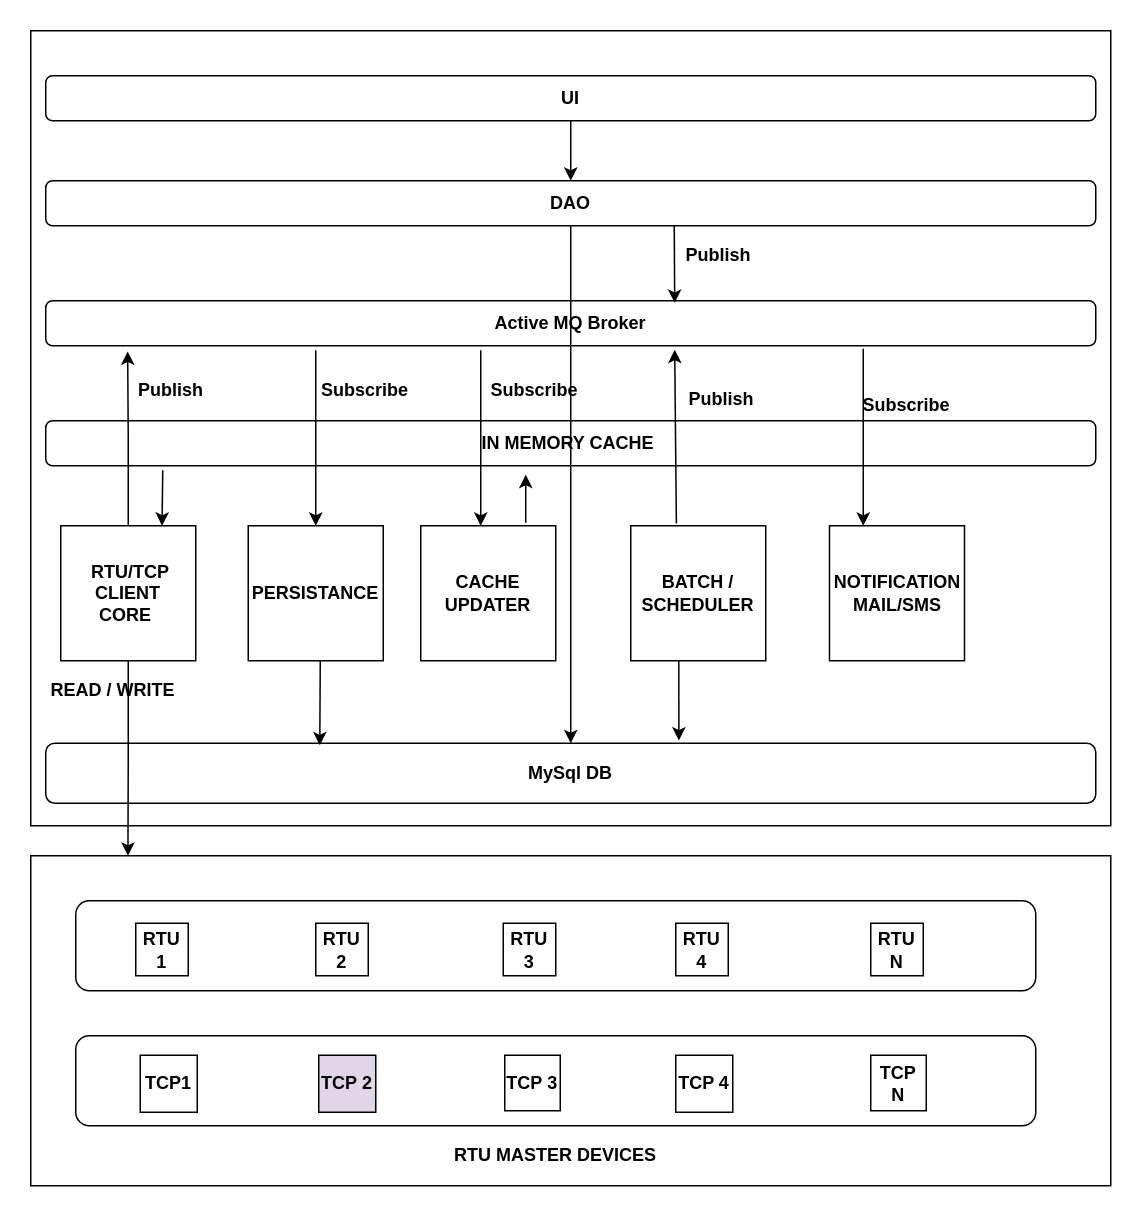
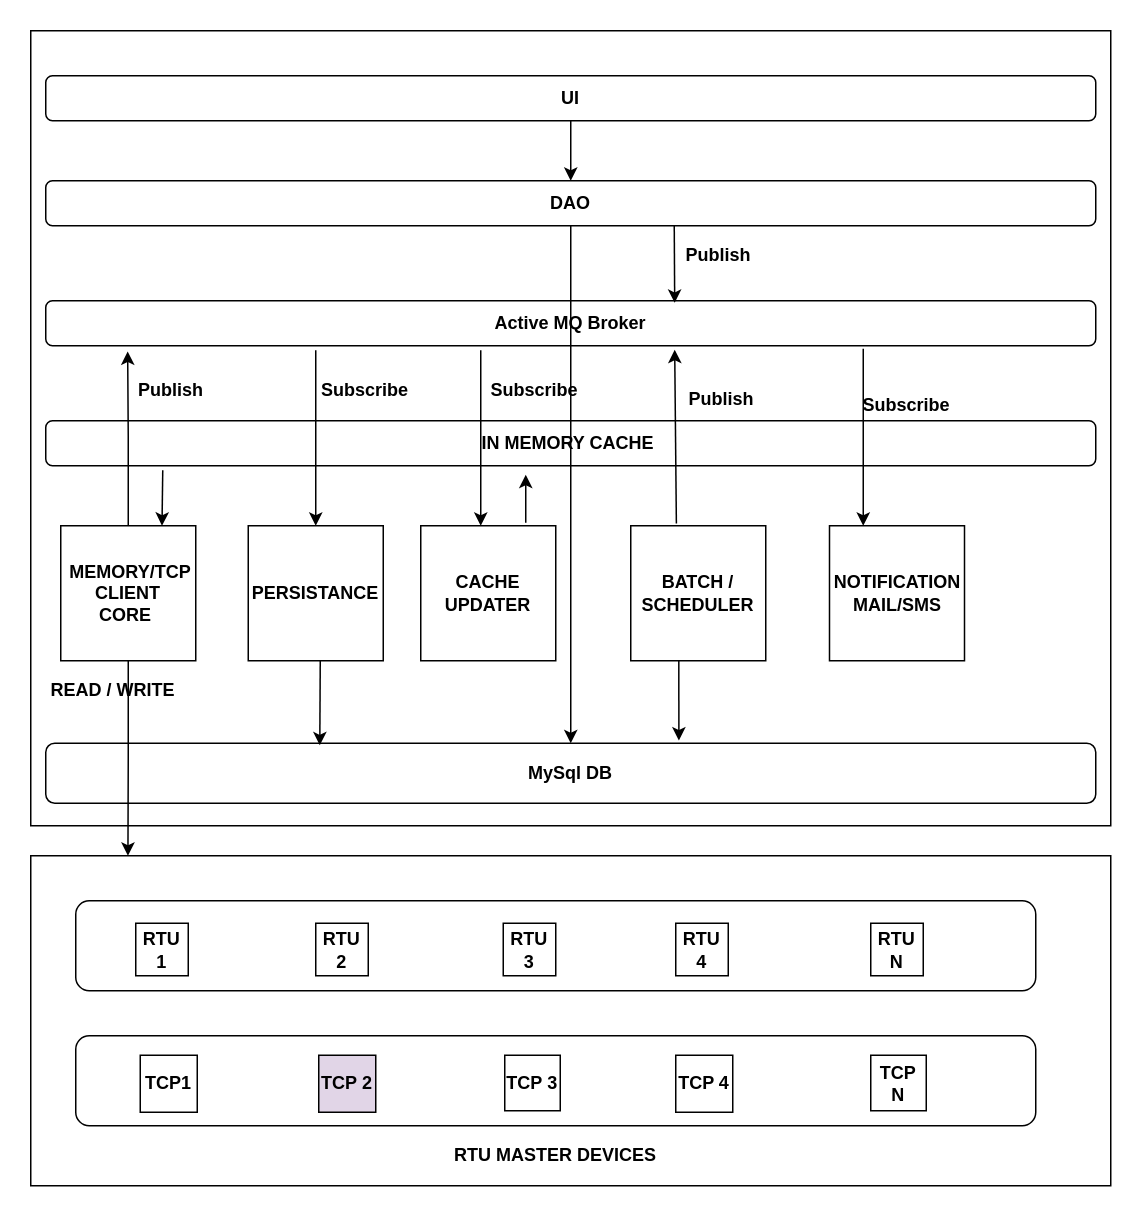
- <mxCell id="20" value="&lt;b&gt;&amp;nbsp;RTU/TCP CLIENT&lt;br&gt;&lt;/b&gt;&lt;b&gt;CORE&amp;nbsp;&lt;/b&gt;&lt;b&gt;&lt;br&gt;&lt;/b&gt;" style="whiteSpace=wrap;html=1;aspect=fixed;" vertex="1" parent="1"><mxGeometry x="40" y="350" width="90" height="90" as="geometry" /></mxCell>
+ <mxCell id="20" value="&lt;b&gt;&amp;nbsp;MEMORY/TCP CLIENT&lt;br&gt;&lt;/b&gt;&lt;b&gt;CORE&amp;nbsp;&lt;/b&gt;&lt;b&gt;&lt;br&gt;&lt;/b&gt;" style="whiteSpace=wrap;html=1;aspect=fixed;" vertex="1" parent="1"><mxGeometry x="40" y="350" width="90" height="90" as="geometry" /></mxCell>
